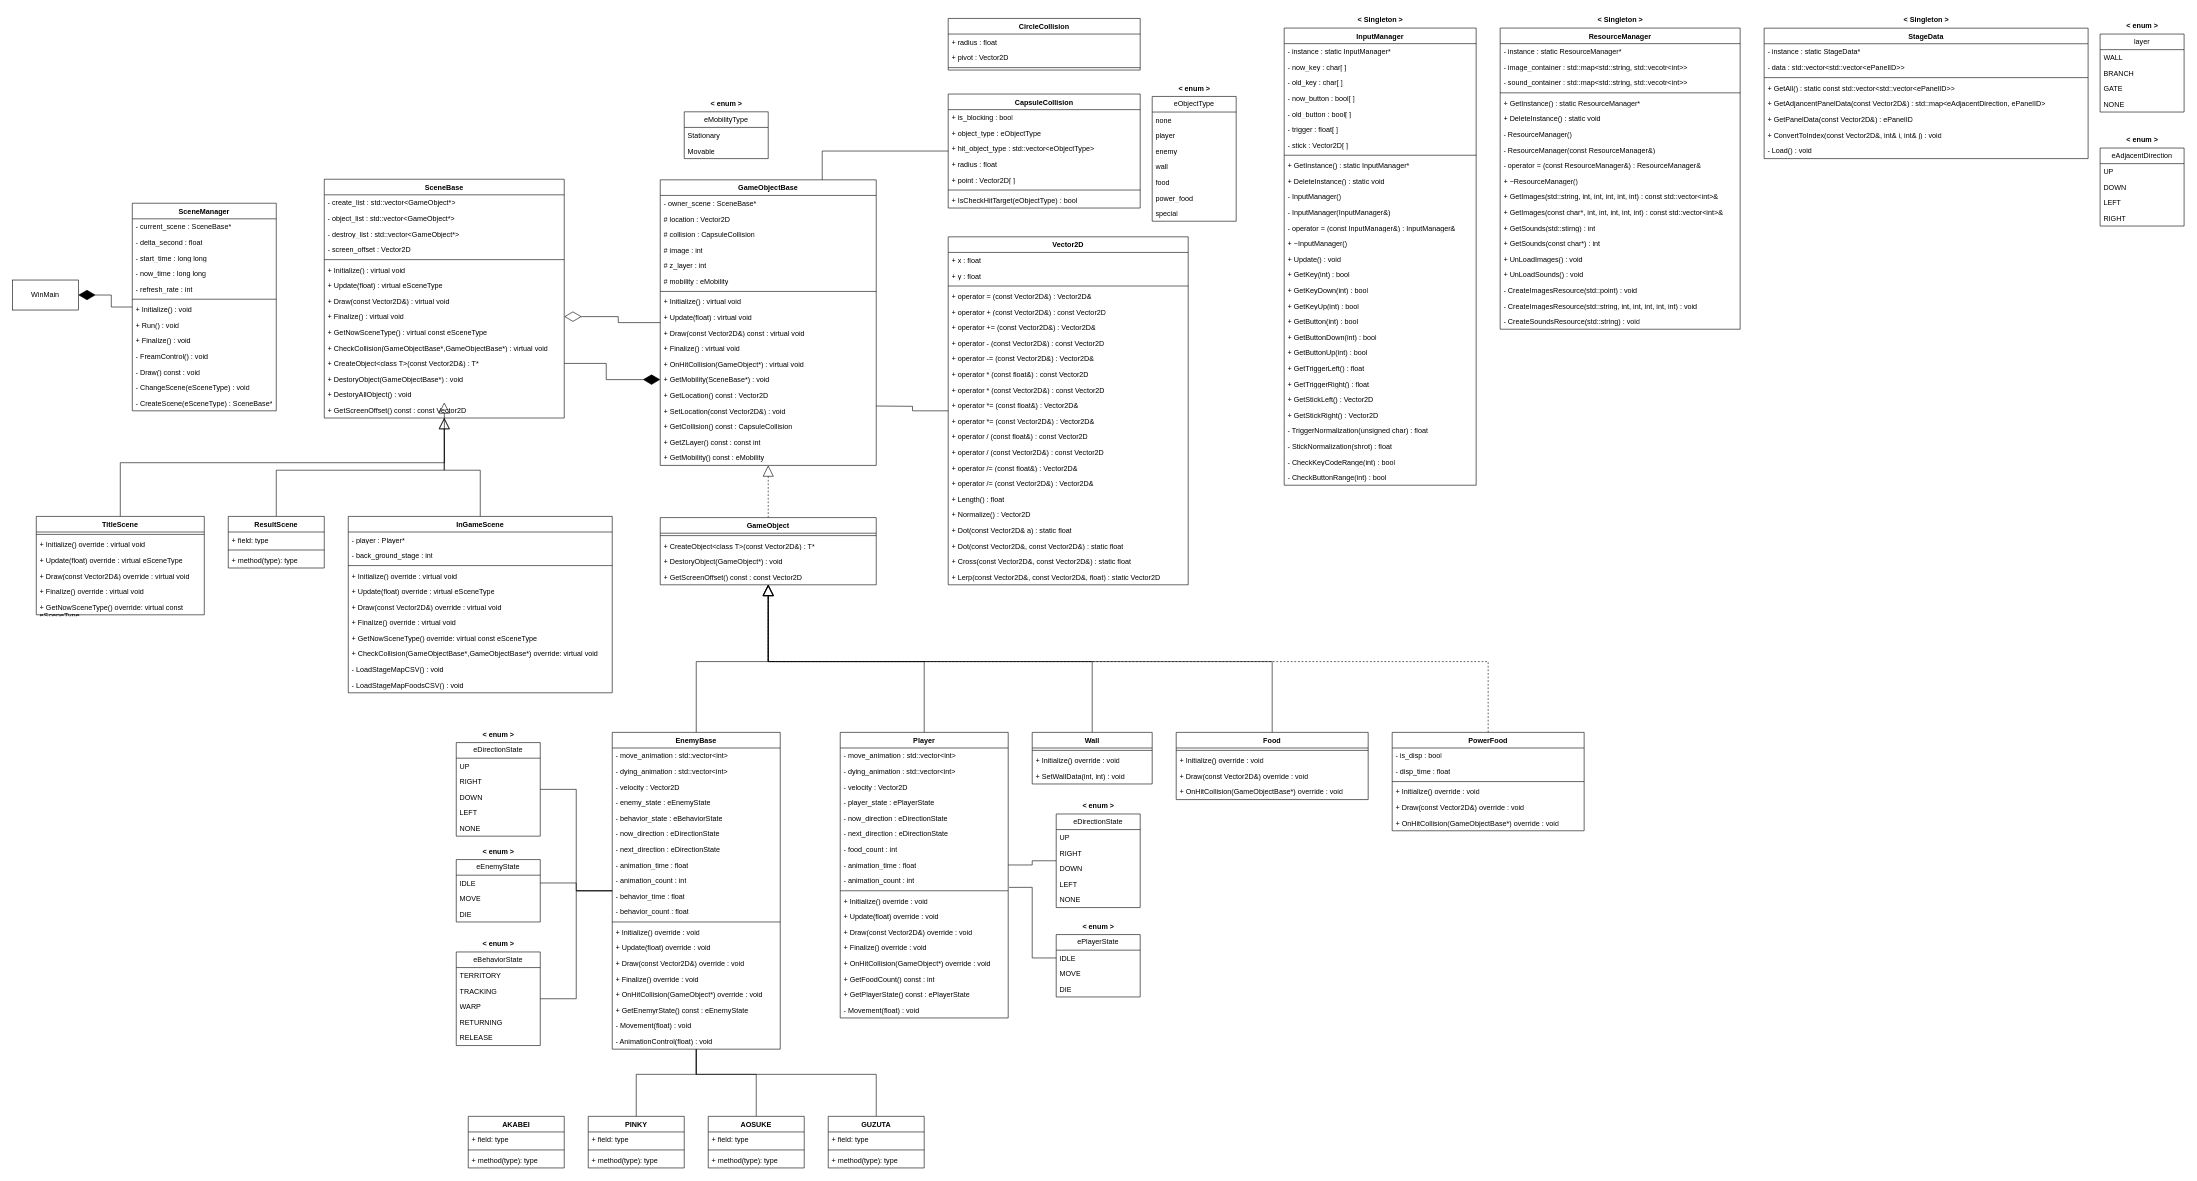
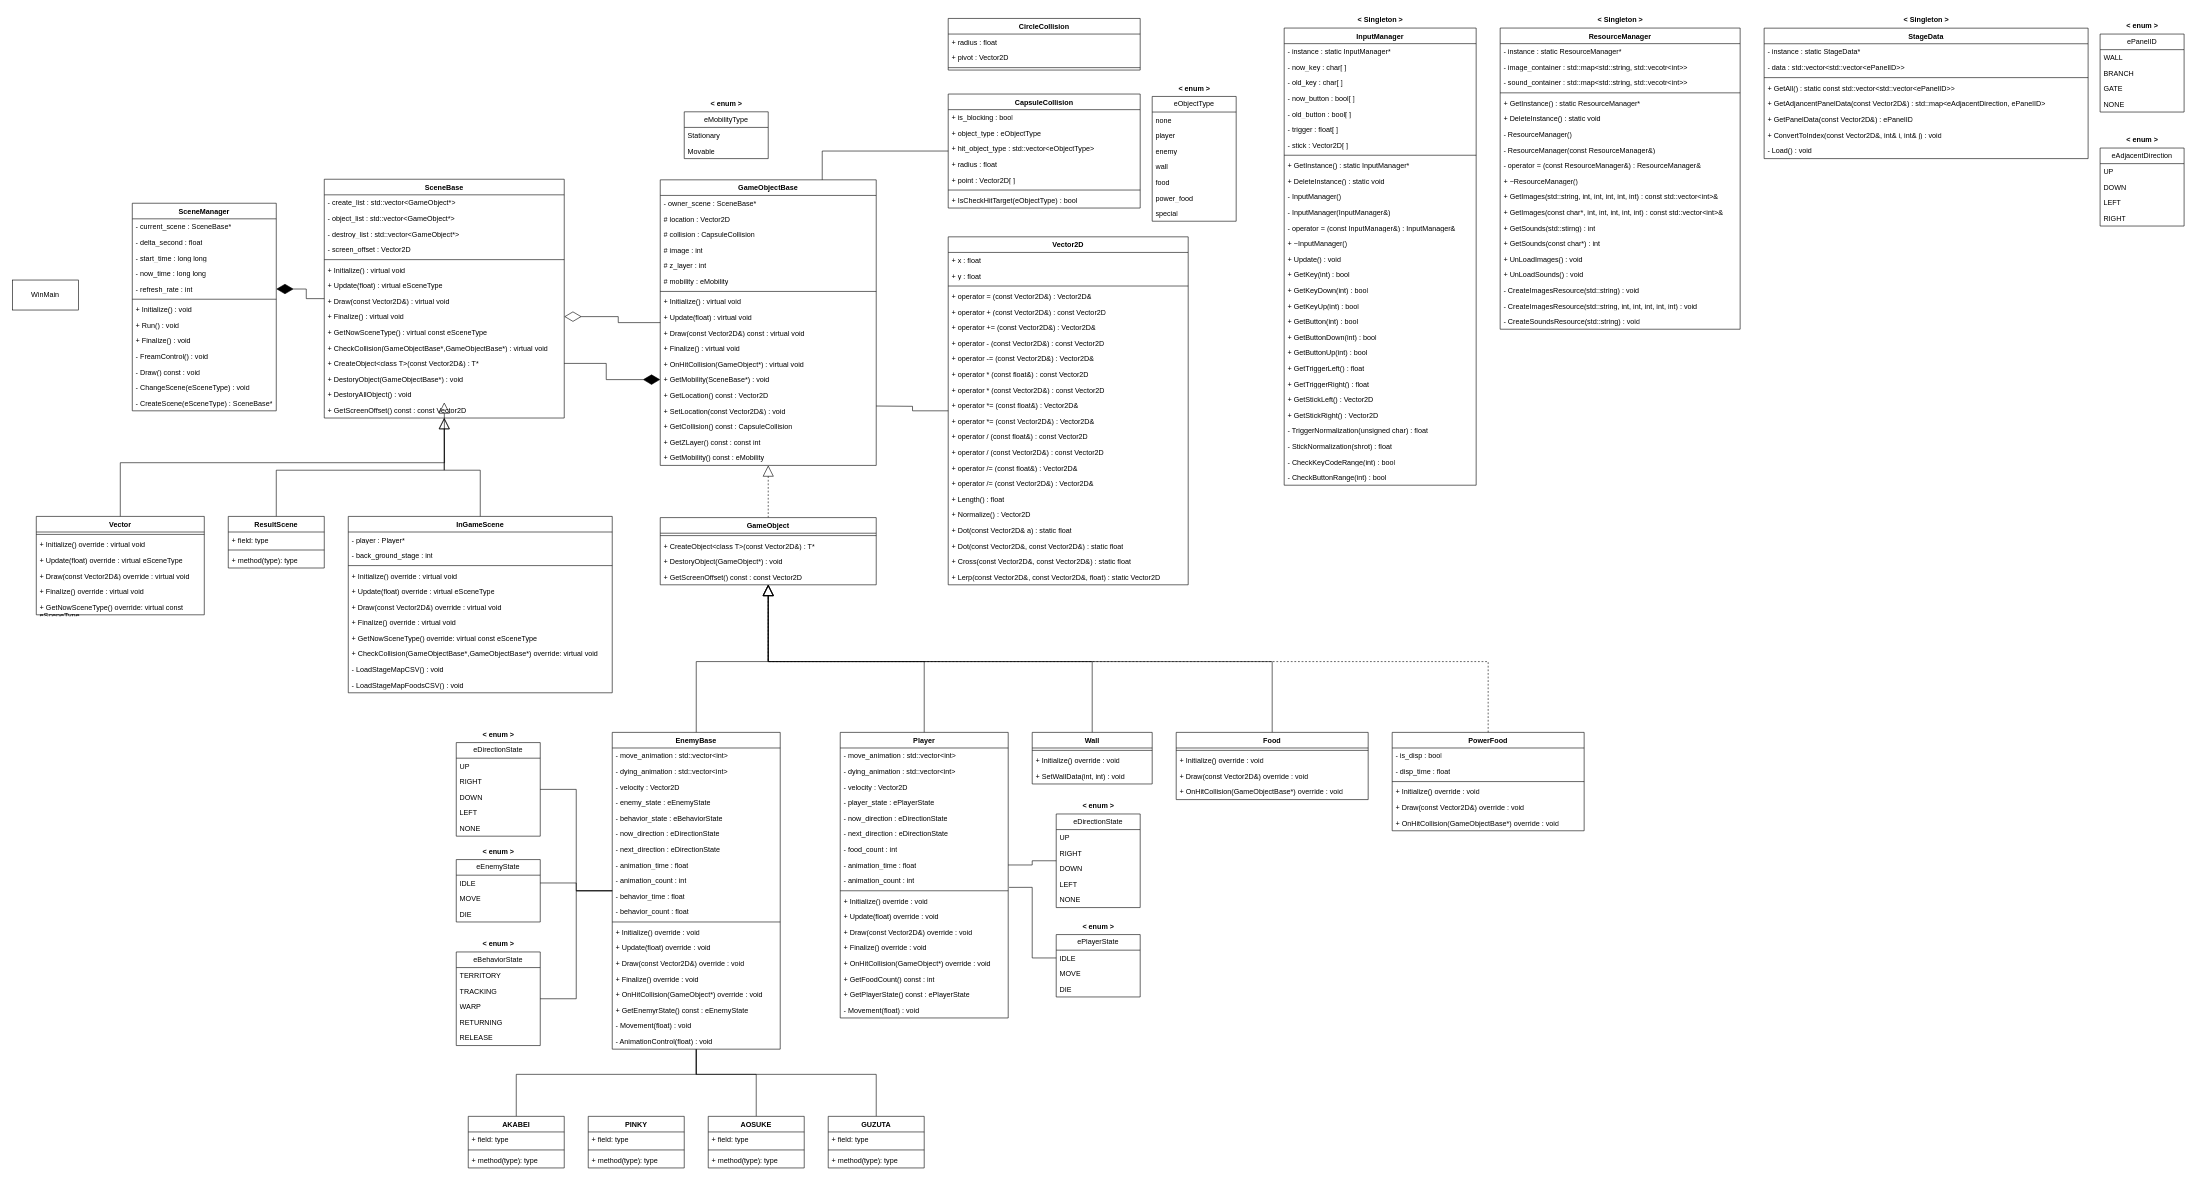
- <mxCell id="268" value="layer" style="swimlane;fontStyle=0;childLayout=stackLayout;horizontal=1;startSize=26;fillColor=none;horizontalStack=0;resizeParent=1;resizeParentMax=0;resizeLast=0;collapsible=1;marginBottom=0;whiteSpace=wrap;html=1;" parent="267" vertex="1"><mxGeometry y="26" width="140" height="130" as="geometry" /></mxCell>
+ <mxCell id="268" value="ePanelID" style="swimlane;fontStyle=0;childLayout=stackLayout;horizontal=1;startSize=26;fillColor=none;horizontalStack=0;resizeParent=1;resizeParentMax=0;resizeLast=0;collapsible=1;marginBottom=0;whiteSpace=wrap;html=1;" parent="267" vertex="1"><mxGeometry y="26" width="140" height="130" as="geometry" /></mxCell>
- <mxCell id="235" value="- CreateImagesResource(std::point) : void" style="text;strokeColor=none;fillColor=none;align=left;verticalAlign=top;spacingLeft=4;spacingRight=4;overflow=hidden;rotatable=0;points=[[0,0.5],[1,0.5]];portConstraint=eastwest;whiteSpace=wrap;html=1;" parent="218" vertex="1"><mxGeometry y="424" width="400" height="26" as="geometry" /></mxCell>
+ <mxCell id="235" value="- CreateImagesResource(std::string) : void" style="text;strokeColor=none;fillColor=none;align=left;verticalAlign=top;spacingLeft=4;spacingRight=4;overflow=hidden;rotatable=0;points=[[0,0.5],[1,0.5]];portConstraint=eastwest;whiteSpace=wrap;html=1;" parent="218" vertex="1"><mxGeometry y="424" width="400" height="26" as="geometry" /></mxCell>
+ <mxCell id="19" style="edgeStyle=orthogonalEdgeStyle;rounded=0;orthogonalLoop=1;jettySize=auto;html=1;entryX=1;entryY=0.5;entryDx=0;entryDy=0;endArrow=diamondThin;endFill=1;endSize=26;" parent="1" source="20" target="9" edge="1"><mxGeometry relative="1" as="geometry" /></mxCell>
- <mxCell id="3" style="edgeStyle=orthogonalEdgeStyle;rounded=0;orthogonalLoop=1;jettySize=auto;html=1;endArrow=diamondThin;endFill=1;endSize=26;entryX=1;entryY=0.5;entryDx=0;entryDy=0;" parent="1" source="4" target="2" edge="1"><mxGeometry relative="1" as="geometry"><mxPoint x="180" y="165" as="targetPoint" /></mxGeometry></mxCell>
- <mxCell id="240" value="TitleScene" style="swimlane;fontStyle=1;align=center;verticalAlign=top;childLayout=stackLayout;horizontal=1;startSize=26;horizontalStack=0;resizeParent=1;resizeParentMax=0;resizeLast=0;collapsible=1;marginBottom=0;whiteSpace=wrap;html=1;" parent="1" vertex="1"><mxGeometry x="60" y="860" width="280" height="164" as="geometry" /></mxCell>
+ <mxCell id="240" value="Vector" style="swimlane;fontStyle=1;align=center;verticalAlign=top;childLayout=stackLayout;horizontal=1;startSize=26;horizontalStack=0;resizeParent=1;resizeParentMax=0;resizeLast=0;collapsible=1;marginBottom=0;whiteSpace=wrap;html=1;" parent="1" vertex="1"><mxGeometry x="60" y="860" width="280" height="164" as="geometry" /></mxCell>
+ <mxCell id="134" style="edgeStyle=orthogonalEdgeStyle;rounded=0;html=1;entryX=0.5;entryY=0;entryDx=0;entryDy=0;endArrow=none;endFill=0;" edge="1" parent="1" source="135" target="320"><mxGeometry relative="1" as="geometry"><Array as="points"><mxPoint x="1160" y="1790" /><mxPoint x="860" y="1790" /></Array></mxGeometry></mxCell>
- <mxCell id="324" style="edgeStyle=orthogonalEdgeStyle;rounded=0;html=1;endArrow=none;endFill=0;" edge="1" parent="1" source="325" target="135"><mxGeometry relative="1" as="geometry"><Array as="points"><mxPoint x="1060" y="1790" /><mxPoint x="1160" y="1790" /></Array></mxGeometry></mxCell>
